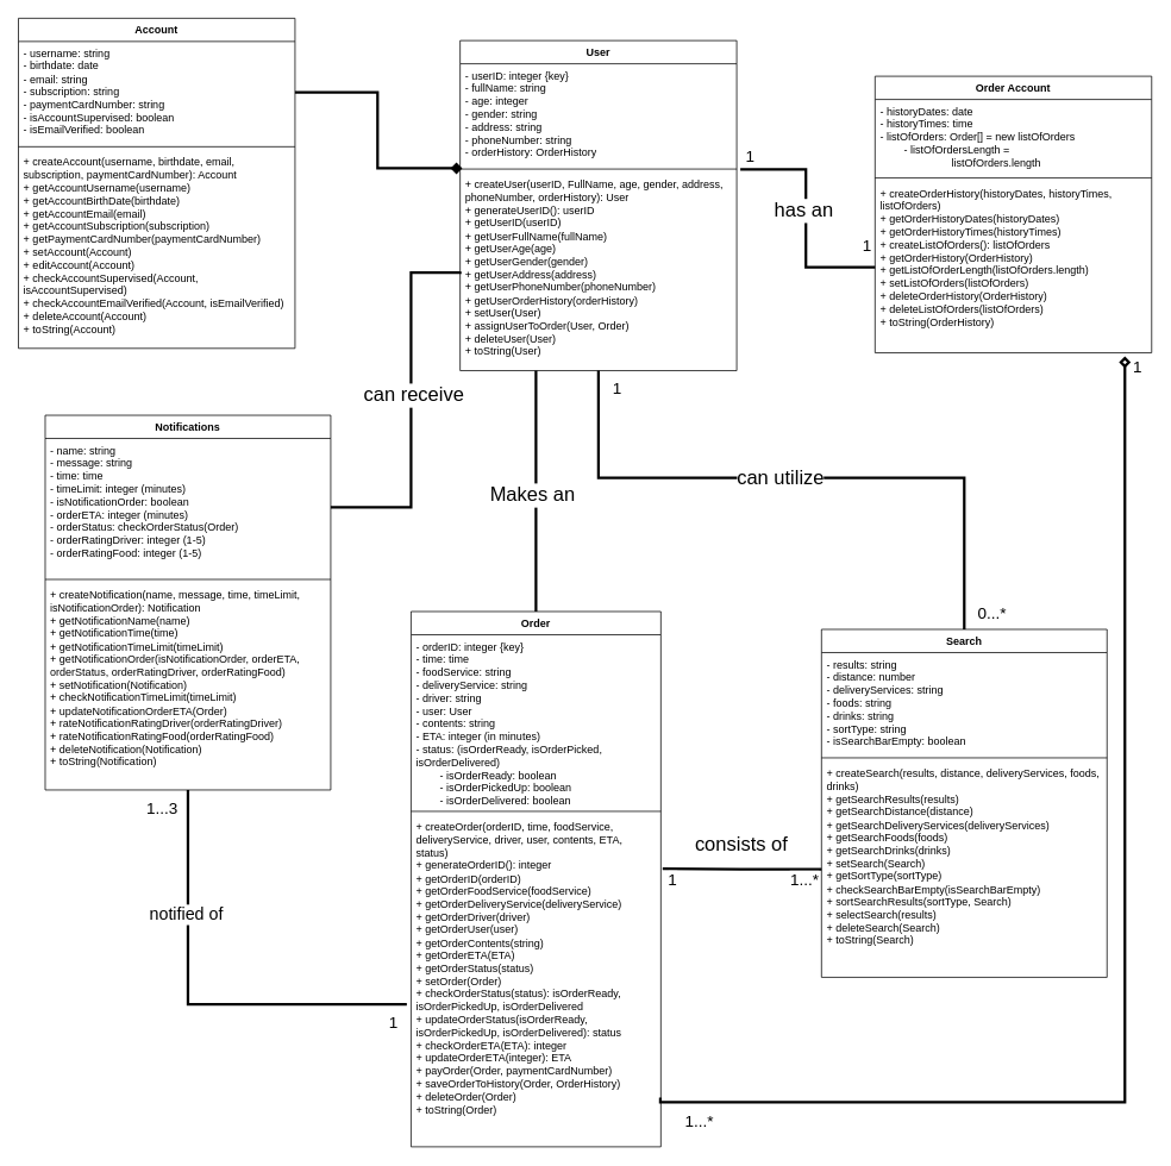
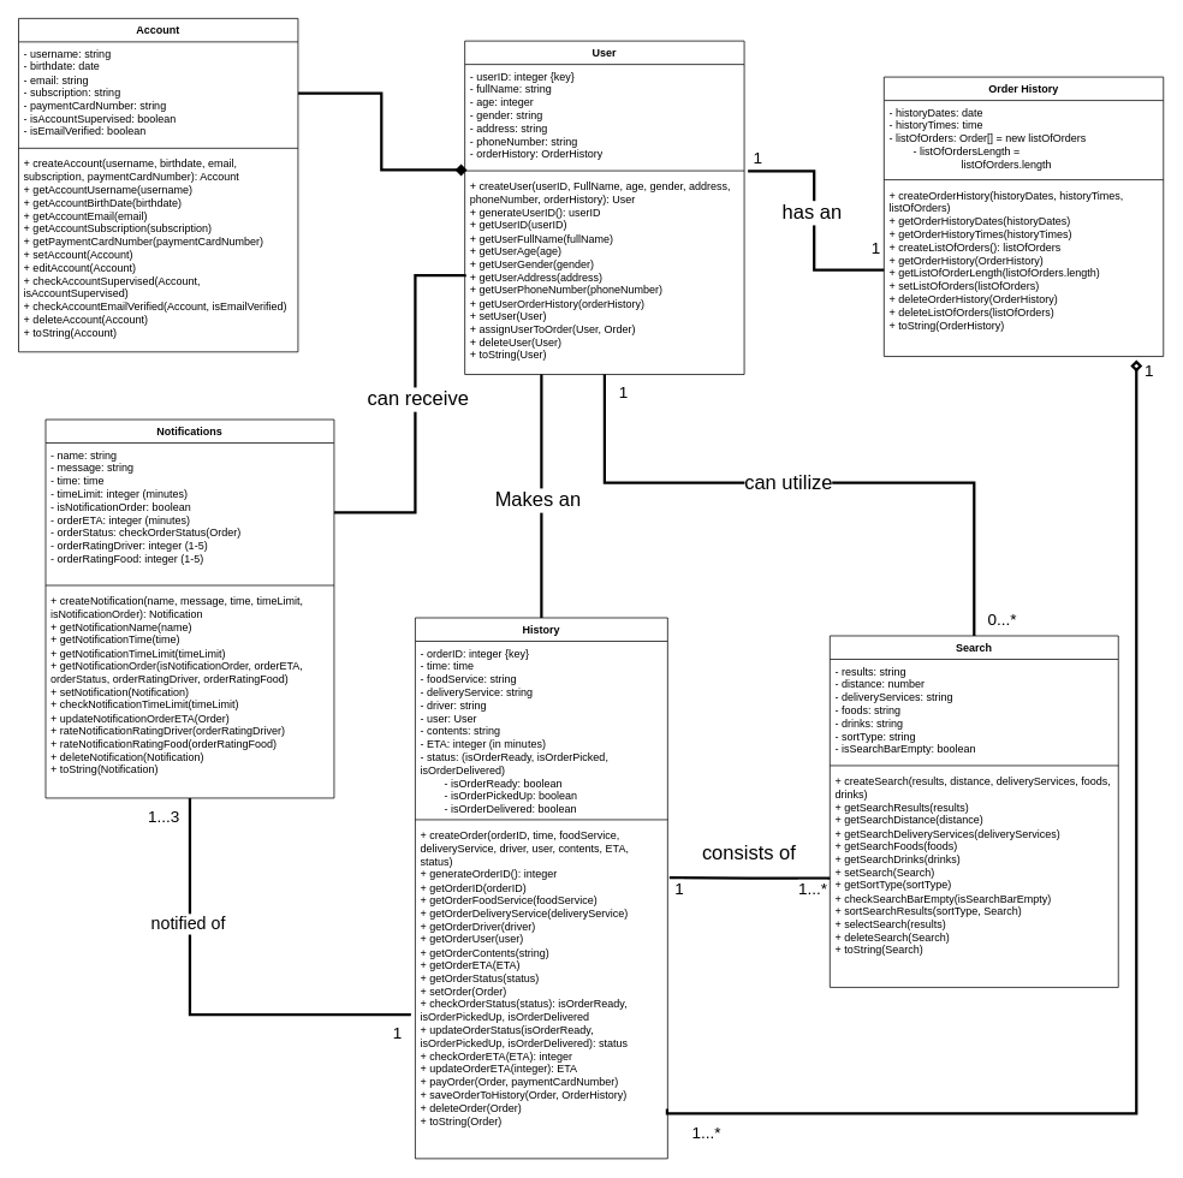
- <mxCell id="19" value="Order Account" style="swimlane;fontStyle=1;align=center;verticalAlign=top;childLayout=stackLayout;horizontal=1;startSize=26;horizontalStack=0;resizeParent=1;resizeParentMax=0;resizeLast=0;collapsible=1;marginBottom=0;whiteSpace=wrap;html=1;" parent="1" vertex="1"><mxGeometry x="980" y="85" width="310" height="310" as="geometry" /></mxCell>
+ <mxCell id="19" value="Order History" style="swimlane;fontStyle=1;align=center;verticalAlign=top;childLayout=stackLayout;horizontal=1;startSize=26;horizontalStack=0;resizeParent=1;resizeParentMax=0;resizeLast=0;collapsible=1;marginBottom=0;whiteSpace=wrap;html=1;" parent="1" vertex="1"><mxGeometry x="980" y="85" width="310" height="310" as="geometry" /></mxCell>
- <mxCell id="6" value="Order" style="swimlane;fontStyle=1;align=center;verticalAlign=top;childLayout=stackLayout;horizontal=1;startSize=26;horizontalStack=0;resizeParent=1;resizeParentMax=0;resizeLast=0;collapsible=1;marginBottom=0;whiteSpace=wrap;html=1;" parent="1" vertex="1"><mxGeometry x="460" y="685" width="280" height="600" as="geometry" /></mxCell>
+ <mxCell id="6" value="History" style="swimlane;fontStyle=1;align=center;verticalAlign=top;childLayout=stackLayout;horizontal=1;startSize=26;horizontalStack=0;resizeParent=1;resizeParentMax=0;resizeLast=0;collapsible=1;marginBottom=0;whiteSpace=wrap;html=1;" parent="1" vertex="1"><mxGeometry x="460" y="685" width="280" height="600" as="geometry" /></mxCell>
